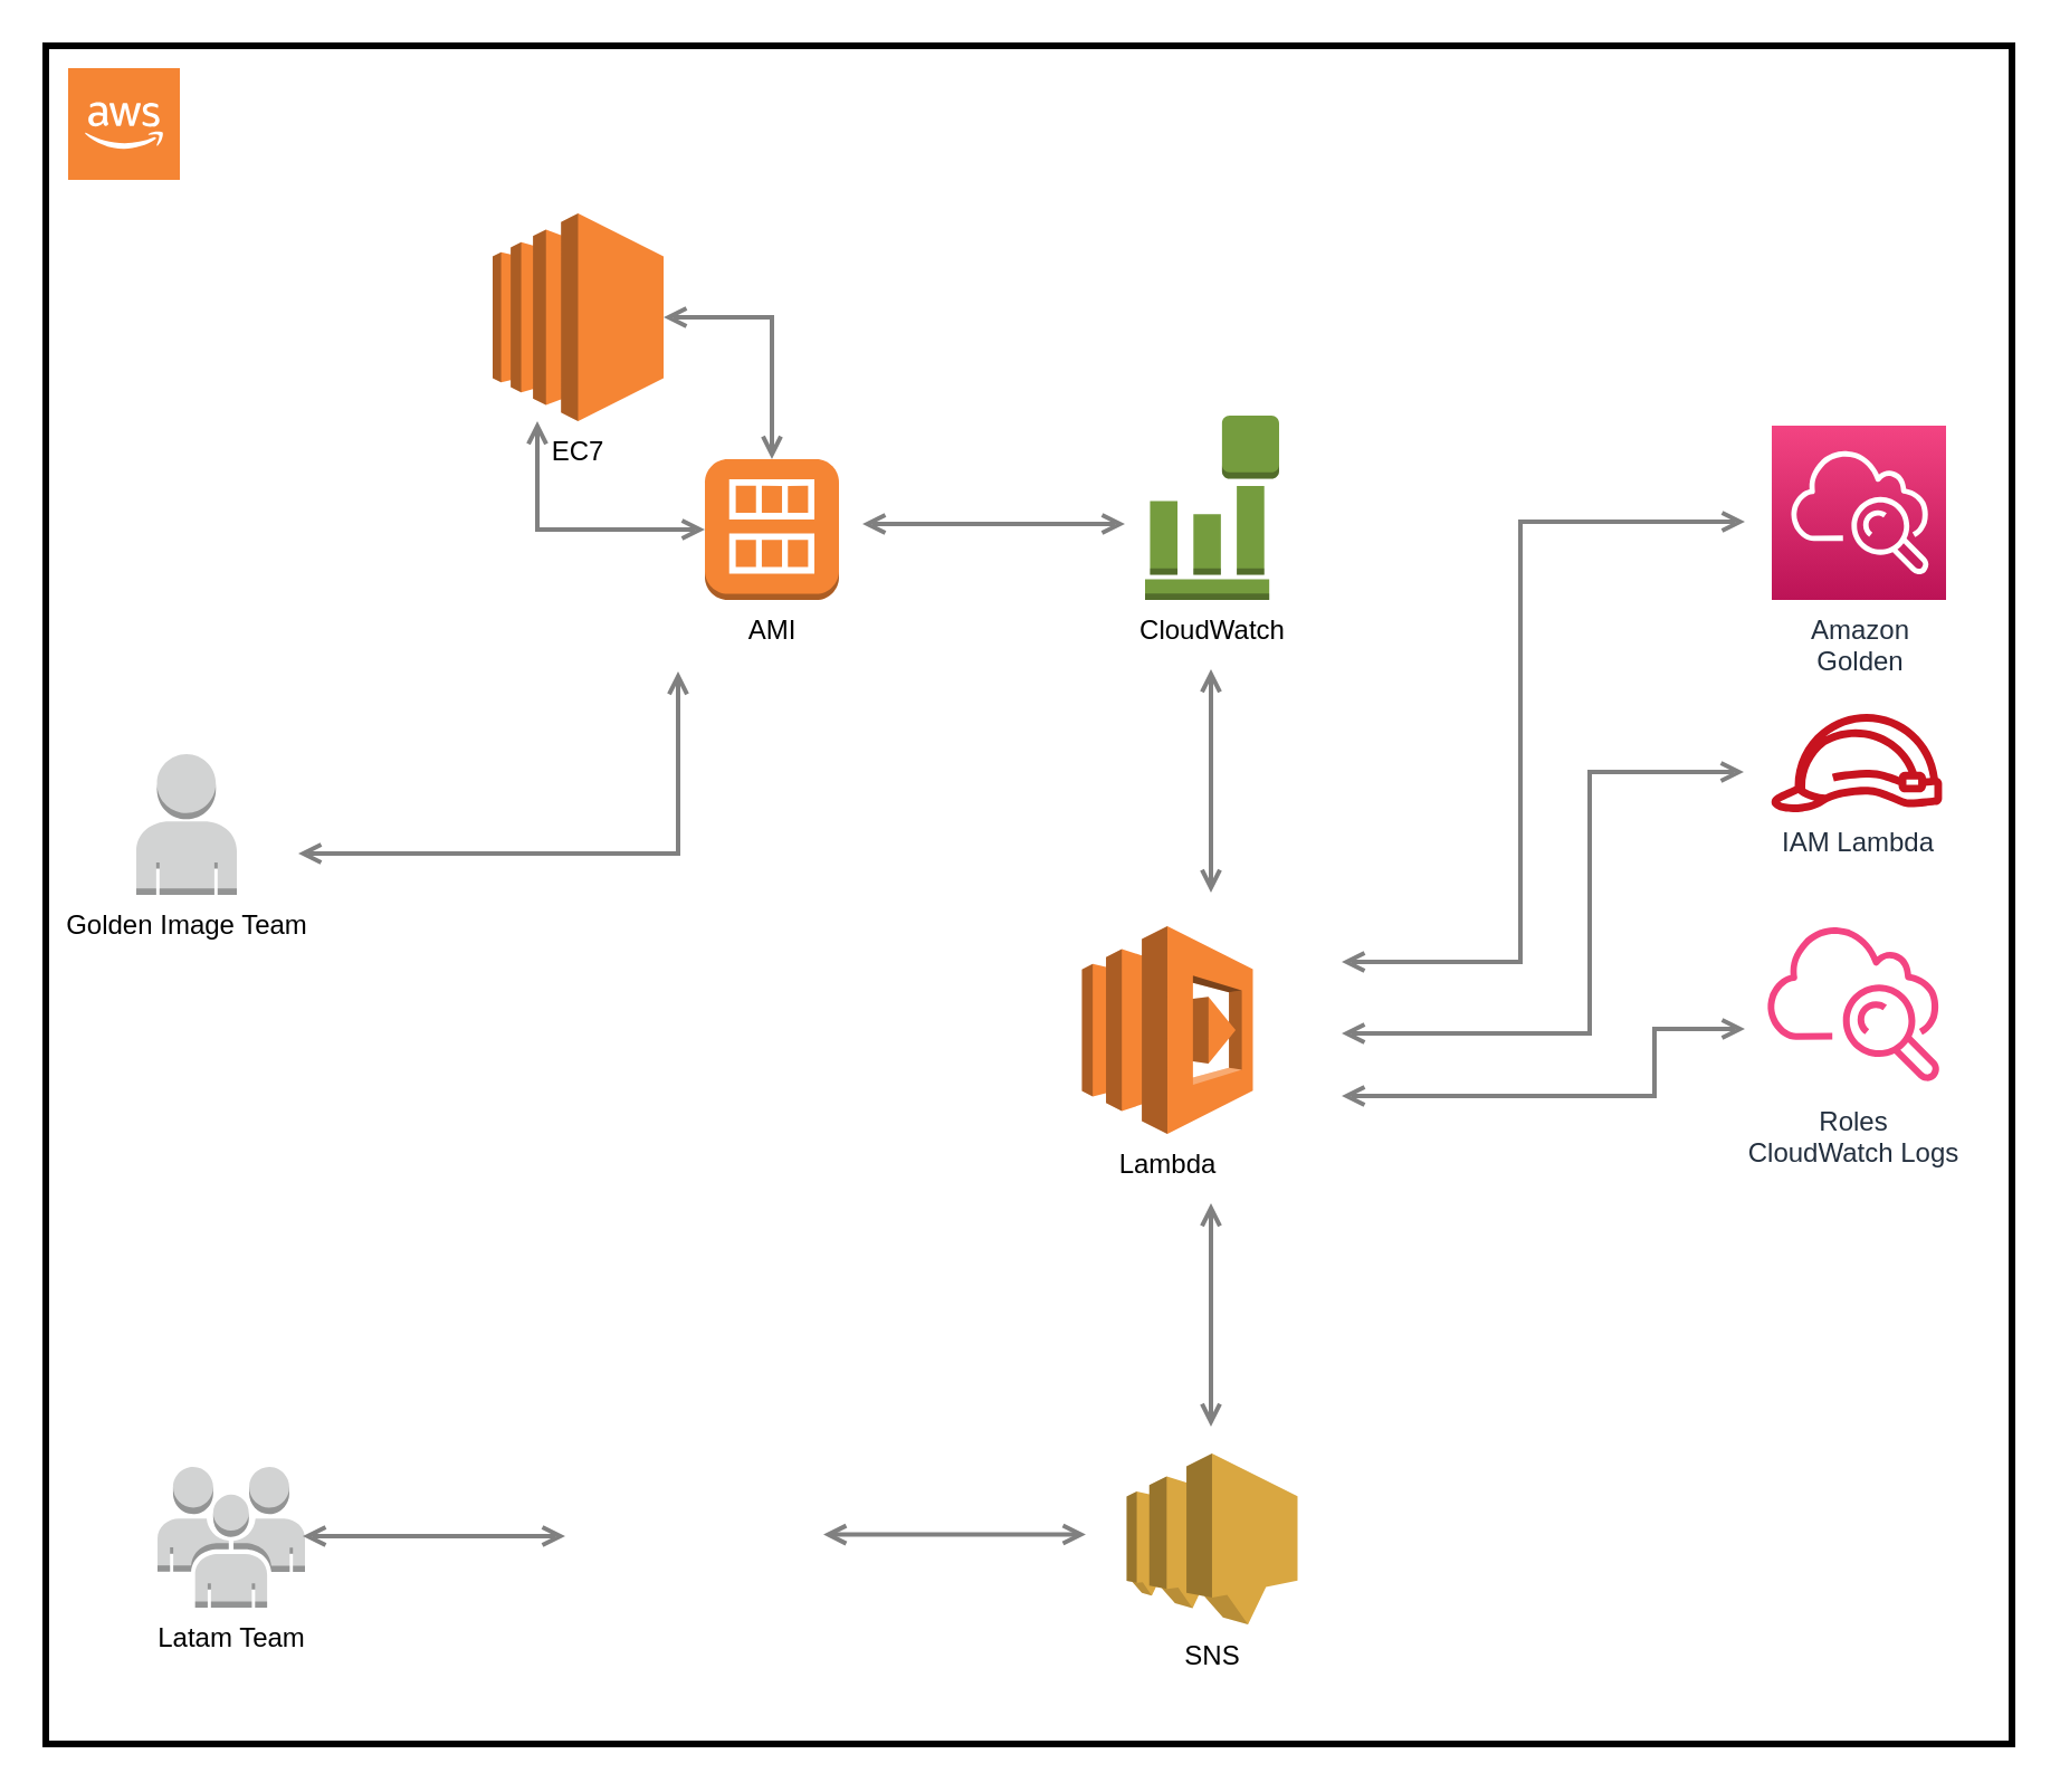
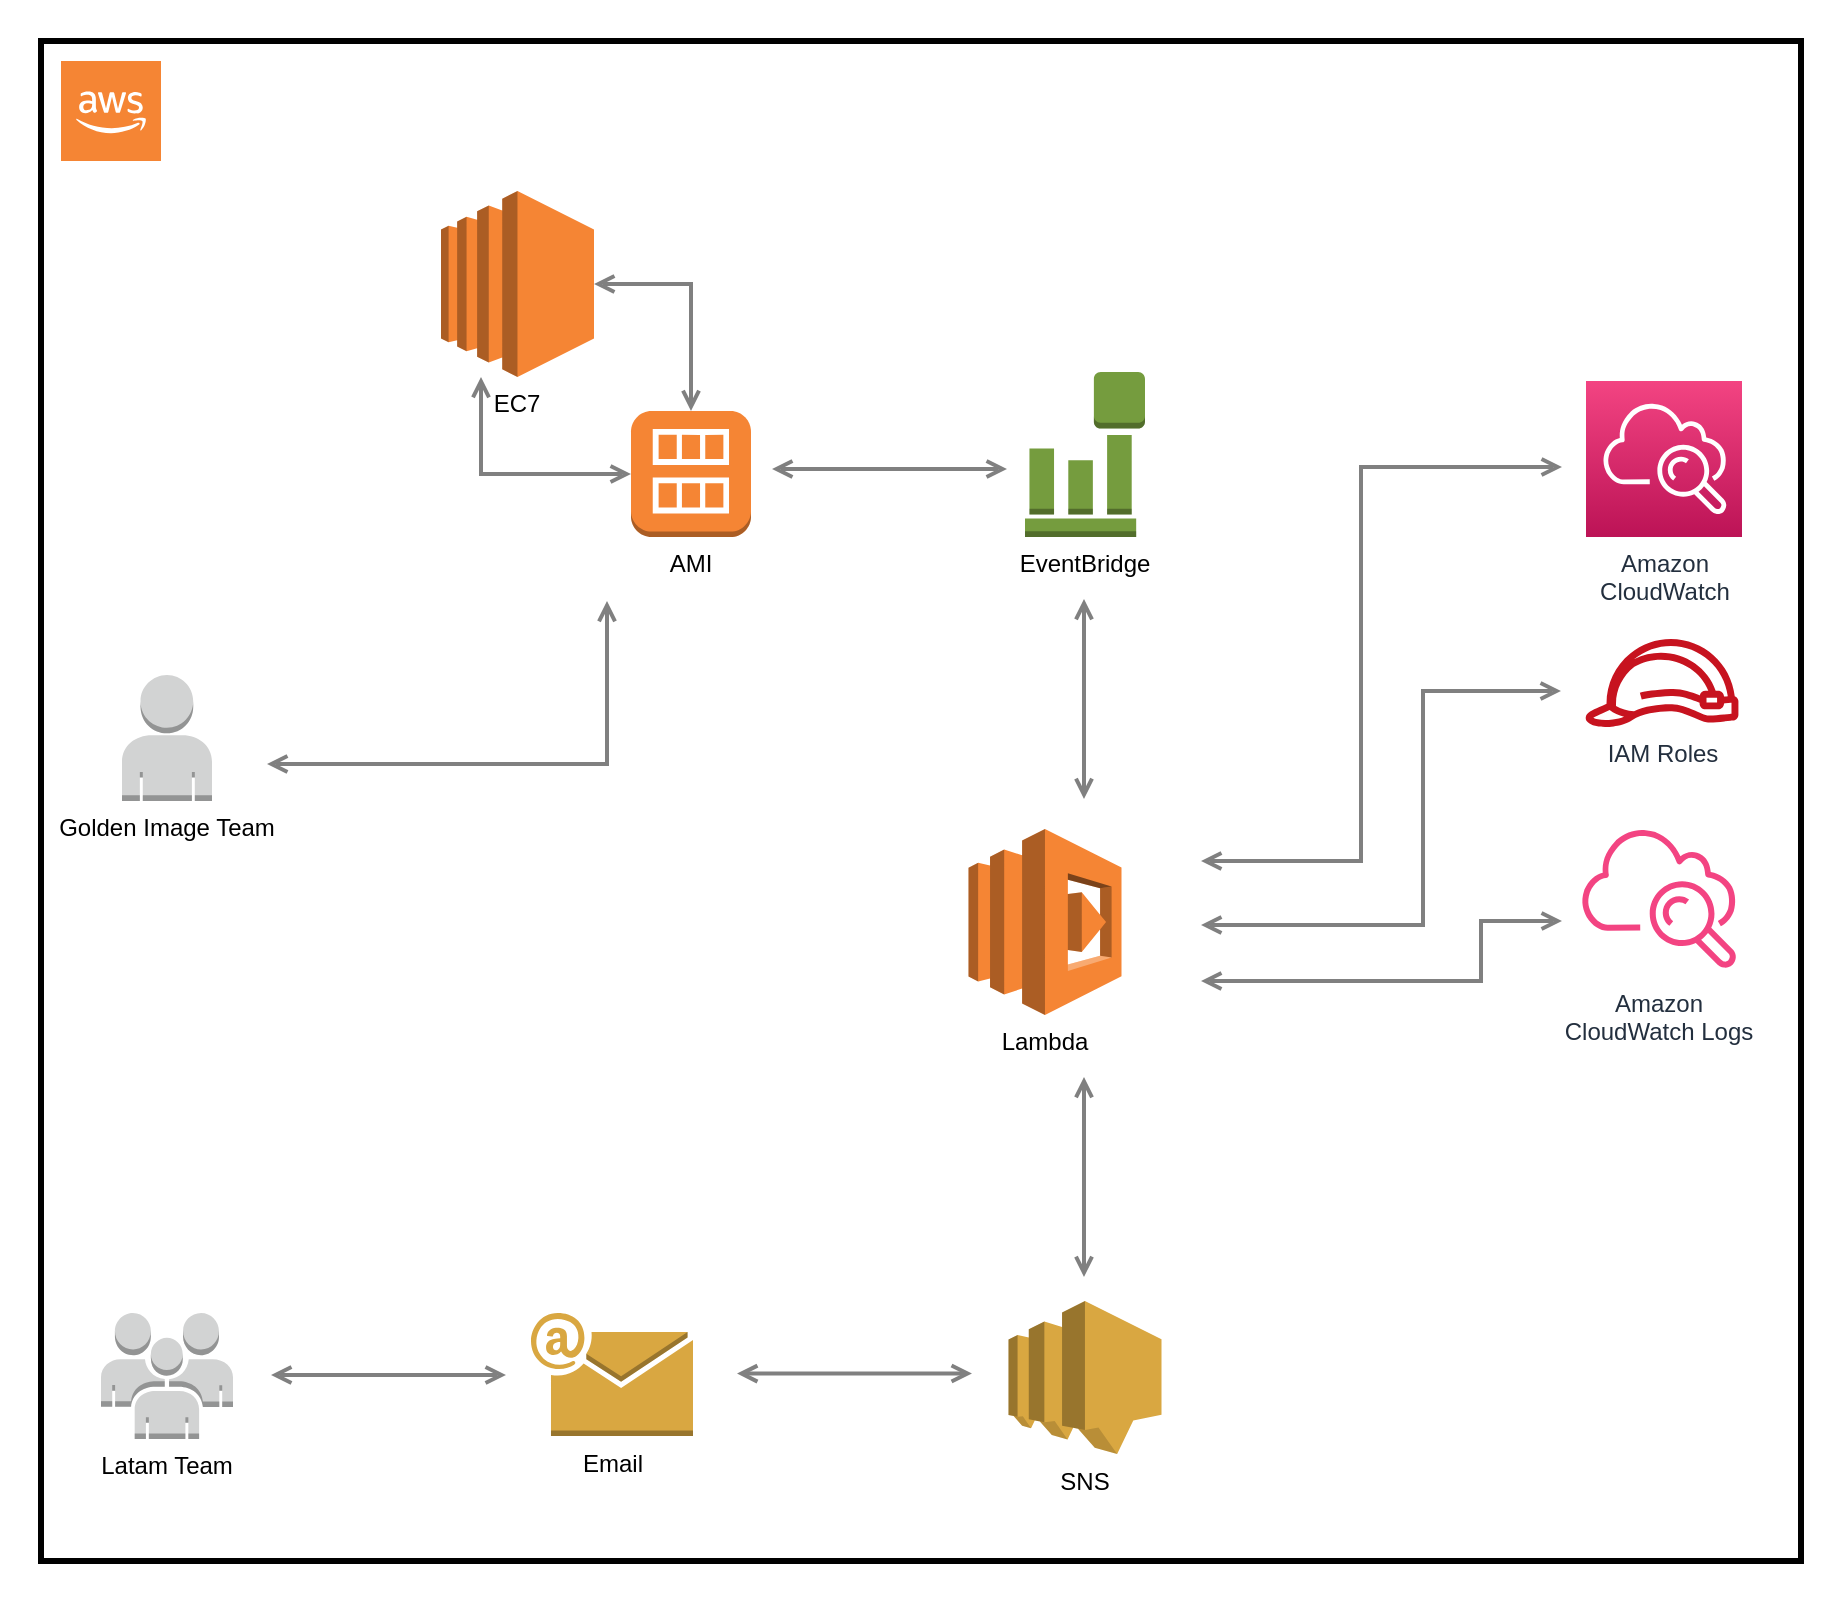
- <mxCell id="16" value="CloudWatch" style="outlineConnect=0;dashed=0;verticalLabelPosition=bottom;verticalAlign=top;align=center;html=1;shape=mxgraph.aws3.event_event_based;fillColor=#759C3E;gradientColor=none;" parent="1" vertex="1"><mxGeometry x="512" y="185.5" width="60" height="82.5" as="geometry" /></mxCell>
+ <mxCell id="16" value="EventBridge" style="outlineConnect=0;dashed=0;verticalLabelPosition=bottom;verticalAlign=top;align=center;html=1;shape=mxgraph.aws3.event_event_based;fillColor=#759C3E;gradientColor=none;" parent="1" vertex="1"><mxGeometry x="512" y="185.5" width="60" height="82.5" as="geometry" /></mxCell>
- <mxCell id="9" value="Amazon&lt;br&gt;Golden&lt;br&gt;" style="outlineConnect=0;fontColor=#232F3E;gradientColor=#F34482;gradientDirection=north;fillColor=#BC1356;strokeColor=#ffffff;dashed=0;verticalLabelPosition=bottom;verticalAlign=top;align=center;html=1;fontSize=12;fontStyle=0;aspect=fixed;shape=mxgraph.aws4.resourceIcon;resIcon=mxgraph.aws4.cloudwatch;labelBackgroundColor=#ffffff;" parent="1" vertex="1"><mxGeometry x="792.5" y="190" width="78" height="78" as="geometry" /></mxCell>
+ <mxCell id="9" value="Amazon&lt;br&gt;CloudWatch&lt;br&gt;" style="outlineConnect=0;fontColor=#232F3E;gradientColor=#F34482;gradientDirection=north;fillColor=#BC1356;strokeColor=#ffffff;dashed=0;verticalLabelPosition=bottom;verticalAlign=top;align=center;html=1;fontSize=12;fontStyle=0;aspect=fixed;shape=mxgraph.aws4.resourceIcon;resIcon=mxgraph.aws4.cloudwatch;labelBackgroundColor=#ffffff;" parent="1" vertex="1"><mxGeometry x="792.5" y="190" width="78" height="78" as="geometry" /></mxCell>
- <mxCell id="10" value="IAM Lambda" style="outlineConnect=0;fontColor=#232F3E;gradientColor=none;fillColor=#C7131F;strokeColor=none;dashed=0;verticalLabelPosition=bottom;verticalAlign=top;align=center;html=1;fontSize=12;fontStyle=0;aspect=fixed;pointerEvents=1;shape=mxgraph.aws4.role;labelBackgroundColor=#ffffff;" parent="1" vertex="1"><mxGeometry x="791.5" y="319" width="78" height="44" as="geometry" /></mxCell>
+ <mxCell id="10" value="IAM Roles" style="outlineConnect=0;fontColor=#232F3E;gradientColor=none;fillColor=#C7131F;strokeColor=none;dashed=0;verticalLabelPosition=bottom;verticalAlign=top;align=center;html=1;fontSize=12;fontStyle=0;aspect=fixed;pointerEvents=1;shape=mxgraph.aws4.role;labelBackgroundColor=#ffffff;" parent="1" vertex="1"><mxGeometry x="791.5" y="319" width="78" height="44" as="geometry" /></mxCell>
- <mxCell id="11" value="Roles&lt;br&gt;CloudWatch Logs&lt;br&gt;" style="outlineConnect=0;fontColor=#232F3E;gradientColor=none;gradientDirection=north;fillColor=#F34482;strokeColor=none;dashed=0;verticalLabelPosition=bottom;verticalAlign=top;align=center;html=1;fontSize=12;fontStyle=0;aspect=fixed;shape=mxgraph.aws4.cloudwatch;labelBackgroundColor=#ffffff;" parent="1" vertex="1"><mxGeometry x="789.5" y="410" width="78" height="78" as="geometry" /></mxCell>
+ <mxCell id="11" value="Amazon&lt;br&gt;CloudWatch Logs&lt;br&gt;" style="outlineConnect=0;fontColor=#232F3E;gradientColor=none;gradientDirection=north;fillColor=#F34482;strokeColor=none;dashed=0;verticalLabelPosition=bottom;verticalAlign=top;align=center;html=1;fontSize=12;fontStyle=0;aspect=fixed;shape=mxgraph.aws4.cloudwatch;labelBackgroundColor=#ffffff;" parent="1" vertex="1"><mxGeometry x="789.5" y="410" width="78" height="78" as="geometry" /></mxCell>
+ <mxCell id="18" value="Email" style="outlineConnect=0;dashed=0;verticalLabelPosition=bottom;verticalAlign=top;align=center;html=1;shape=mxgraph.aws3.email;fillColor=#D9A741;gradientColor=none;" parent="1" vertex="1"><mxGeometry x="265" y="656" width="81" height="61.5" as="geometry" /></mxCell>
- <mxCell id="15" value="Latam Team" style="outlineConnect=0;dashed=0;verticalLabelPosition=bottom;verticalAlign=top;align=center;html=1;shape=mxgraph.aws3.users;fillColor=#D2D3D3;gradientColor=none;" parent="1" vertex="1"><mxGeometry x="70" y="656" width="66" height="63" as="geometry" /></mxCell>
+ <mxCell id="15" value="Latam Team" style="outlineConnect=0;dashed=0;verticalLabelPosition=bottom;verticalAlign=top;align=center;html=1;shape=mxgraph.aws3.users;fillColor=#D2D3D3;gradientColor=none;" parent="1" vertex="1"><mxGeometry x="50" y="656" width="66" height="63" as="geometry" /></mxCell>
